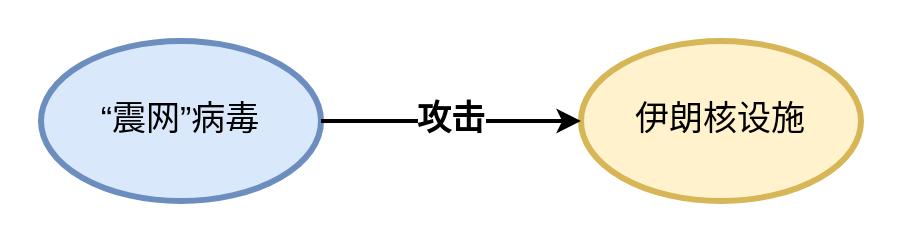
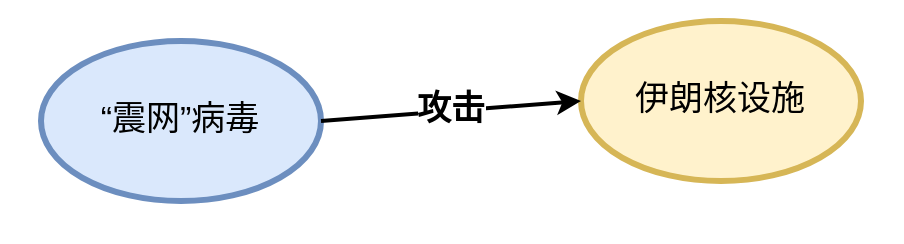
- <mxCell id="3" value="伊朗核设施" style="ellipse;whiteSpace=wrap;html=1;strokeWidth=3;fontSize=17;fillColor=#fff2cc;strokeColor=#d6b656;" vertex="1" parent="1"><mxGeometry x="290" y="20" width="140" height="80" as="geometry" /></mxCell>
+ <mxCell id="3" value="伊朗核设施" style="ellipse;whiteSpace=wrap;html=1;strokeWidth=3;fontSize=17;fillColor=#fff2cc;strokeColor=#d6b656;" vertex="1" parent="1"><mxGeometry x="290" y="10" width="140" height="80" as="geometry" /></mxCell>
